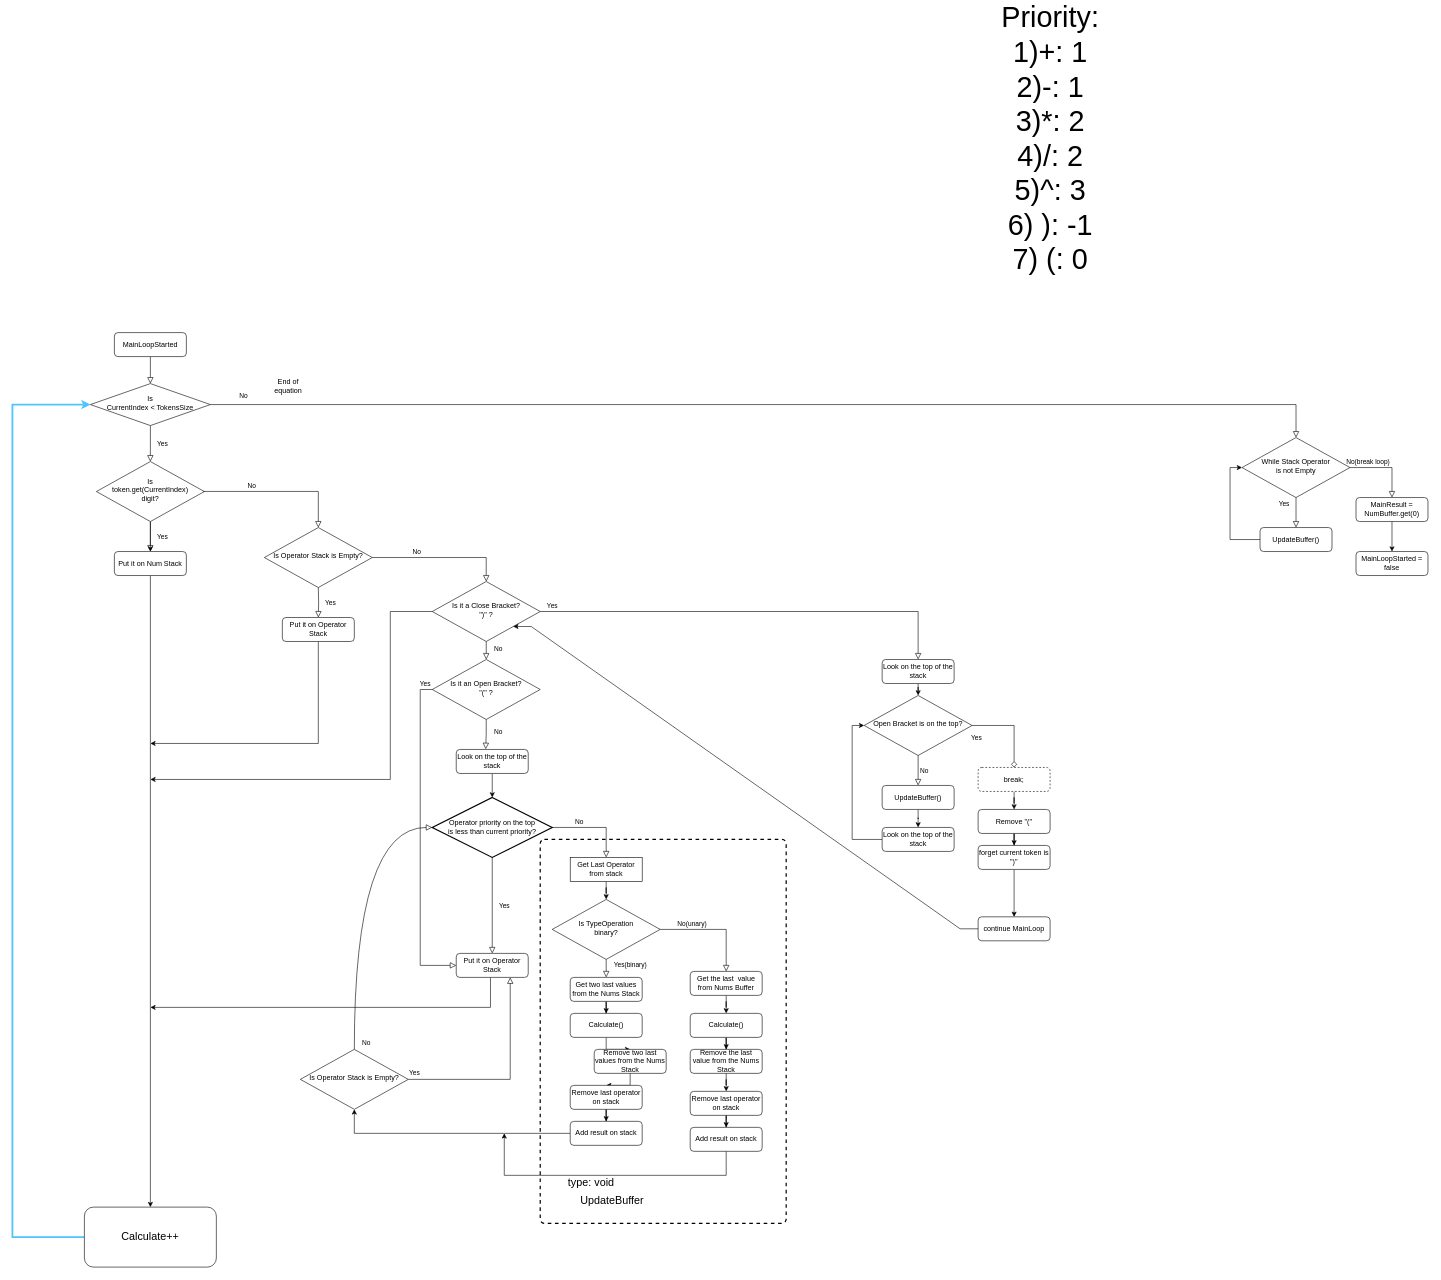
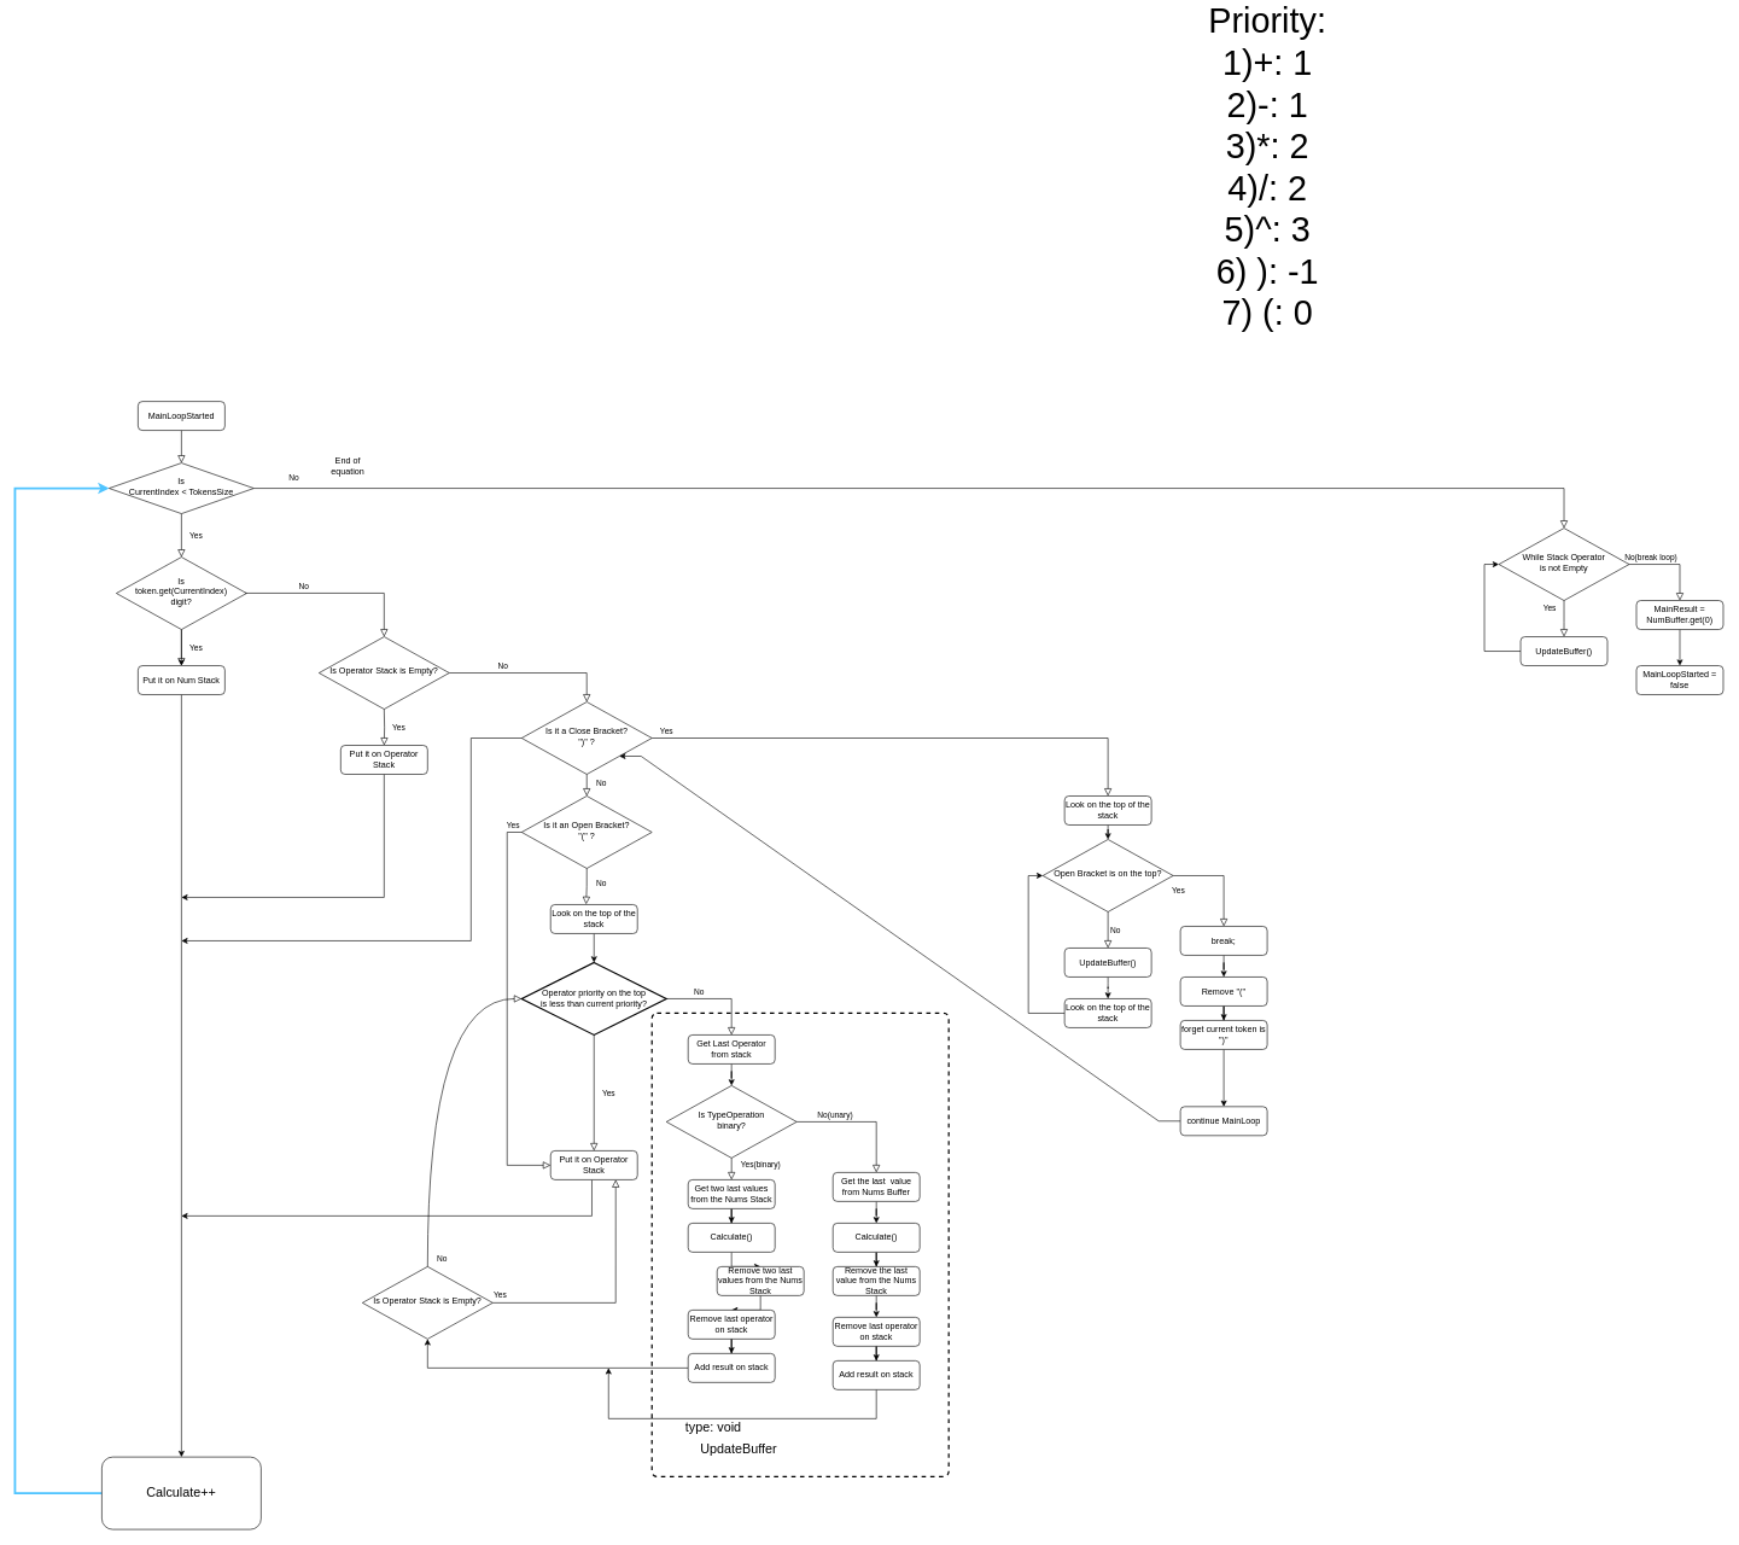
- <mxCell id="59" value="Yes" style="rounded=0;html=1;jettySize=auto;orthogonalLoop=1;fontSize=11;endArrow=diamond;endFill=0;endSize=8;strokeWidth=1;shadow=0;labelBackgroundColor=none;edgeStyle=orthogonalEdgeStyle;exitX=1;exitY=0.5;exitDx=0;exitDy=0;entryX=0.5;entryY=0;entryDx=0;entryDy=0;" parent="1" source="49" target="63" edge="1"><mxGeometry x="-0.905" y="-20" relative="1" as="geometry"><mxPoint as="offset" /><mxPoint x="1540" y="1180" as="sourcePoint" /><mxPoint x="1780" y="1190" as="targetPoint" /><Array as="points"><mxPoint x="1690" y="1120" /></Array></mxGeometry></mxCell>
+ <mxCell id="59" value="Yes" style="rounded=0;html=1;jettySize=auto;orthogonalLoop=1;fontSize=11;endArrow=block;endFill=0;endSize=8;strokeWidth=1;shadow=0;labelBackgroundColor=none;edgeStyle=orthogonalEdgeStyle;exitX=1;exitY=0.5;exitDx=0;exitDy=0;entryX=0.5;entryY=0;entryDx=0;entryDy=0;" parent="1" source="49" target="63" edge="1"><mxGeometry x="-0.905" y="-20" relative="1" as="geometry"><mxPoint as="offset" /><mxPoint x="1540" y="1180" as="sourcePoint" /><mxPoint x="1780" y="1190" as="targetPoint" /><Array as="points"><mxPoint x="1690" y="1120" /></Array></mxGeometry></mxCell>
- <mxCell id="63" value="break;" style="rounded=1;whiteSpace=wrap;html=1;fontSize=12;glass=0;strokeWidth=1;shadow=0;dashed=1;" parent="1" vertex="1"><mxGeometry x="1630" y="1190" width="120" height="40" as="geometry" /></mxCell>
+ <mxCell id="63" value="break;" style="rounded=1;whiteSpace=wrap;html=1;fontSize=12;glass=0;strokeWidth=1;shadow=0;" parent="1" vertex="1"><mxGeometry x="1630" y="1190" width="120" height="40" as="geometry" /></mxCell>
- <mxCell id="31" value="Get Last Operator from stack" style="whiteSpace=wrap;html=1;fontSize=12;glass=0;strokeWidth=1;shadow=0;rounded=0;" parent="1" vertex="1"><mxGeometry x="949.94" y="1340" width="120" height="40" as="geometry" /></mxCell>
+ <mxCell id="31" value="Get Last Operator from stack" style="rounded=1;whiteSpace=wrap;html=1;fontSize=12;glass=0;strokeWidth=1;shadow=0;" parent="1" vertex="1"><mxGeometry x="949.94" y="1340" width="120" height="40" as="geometry" /></mxCell>
